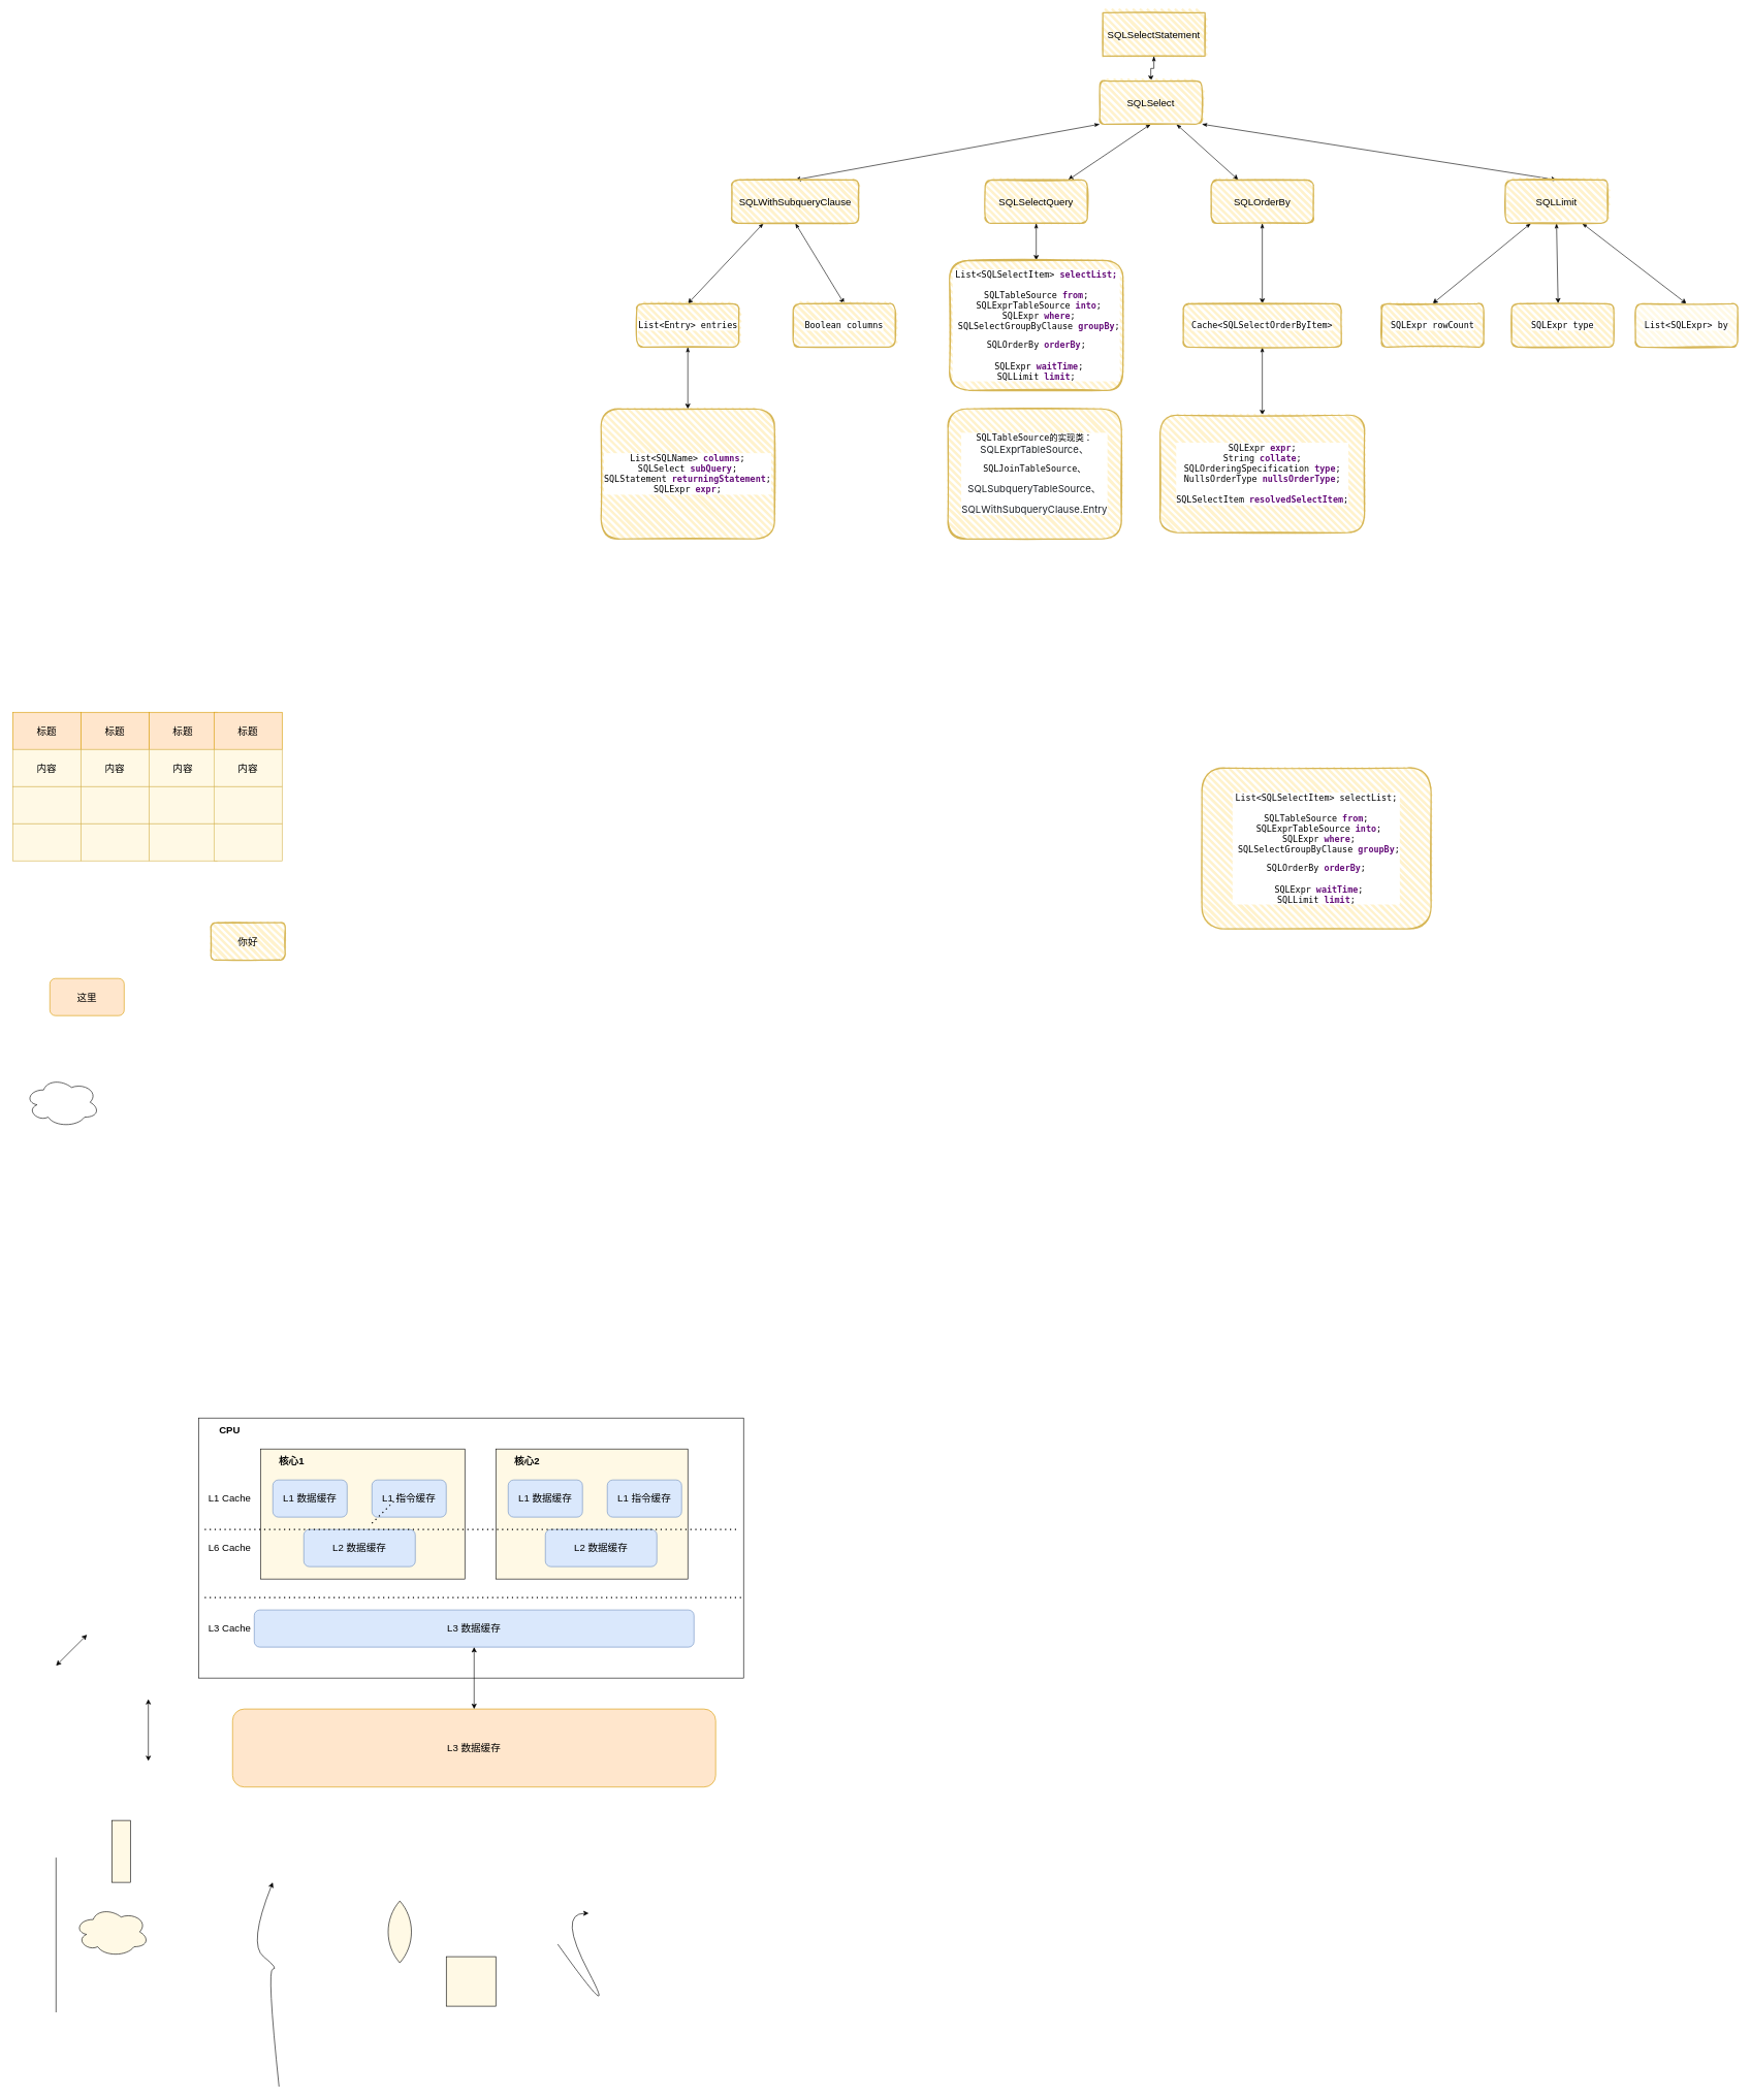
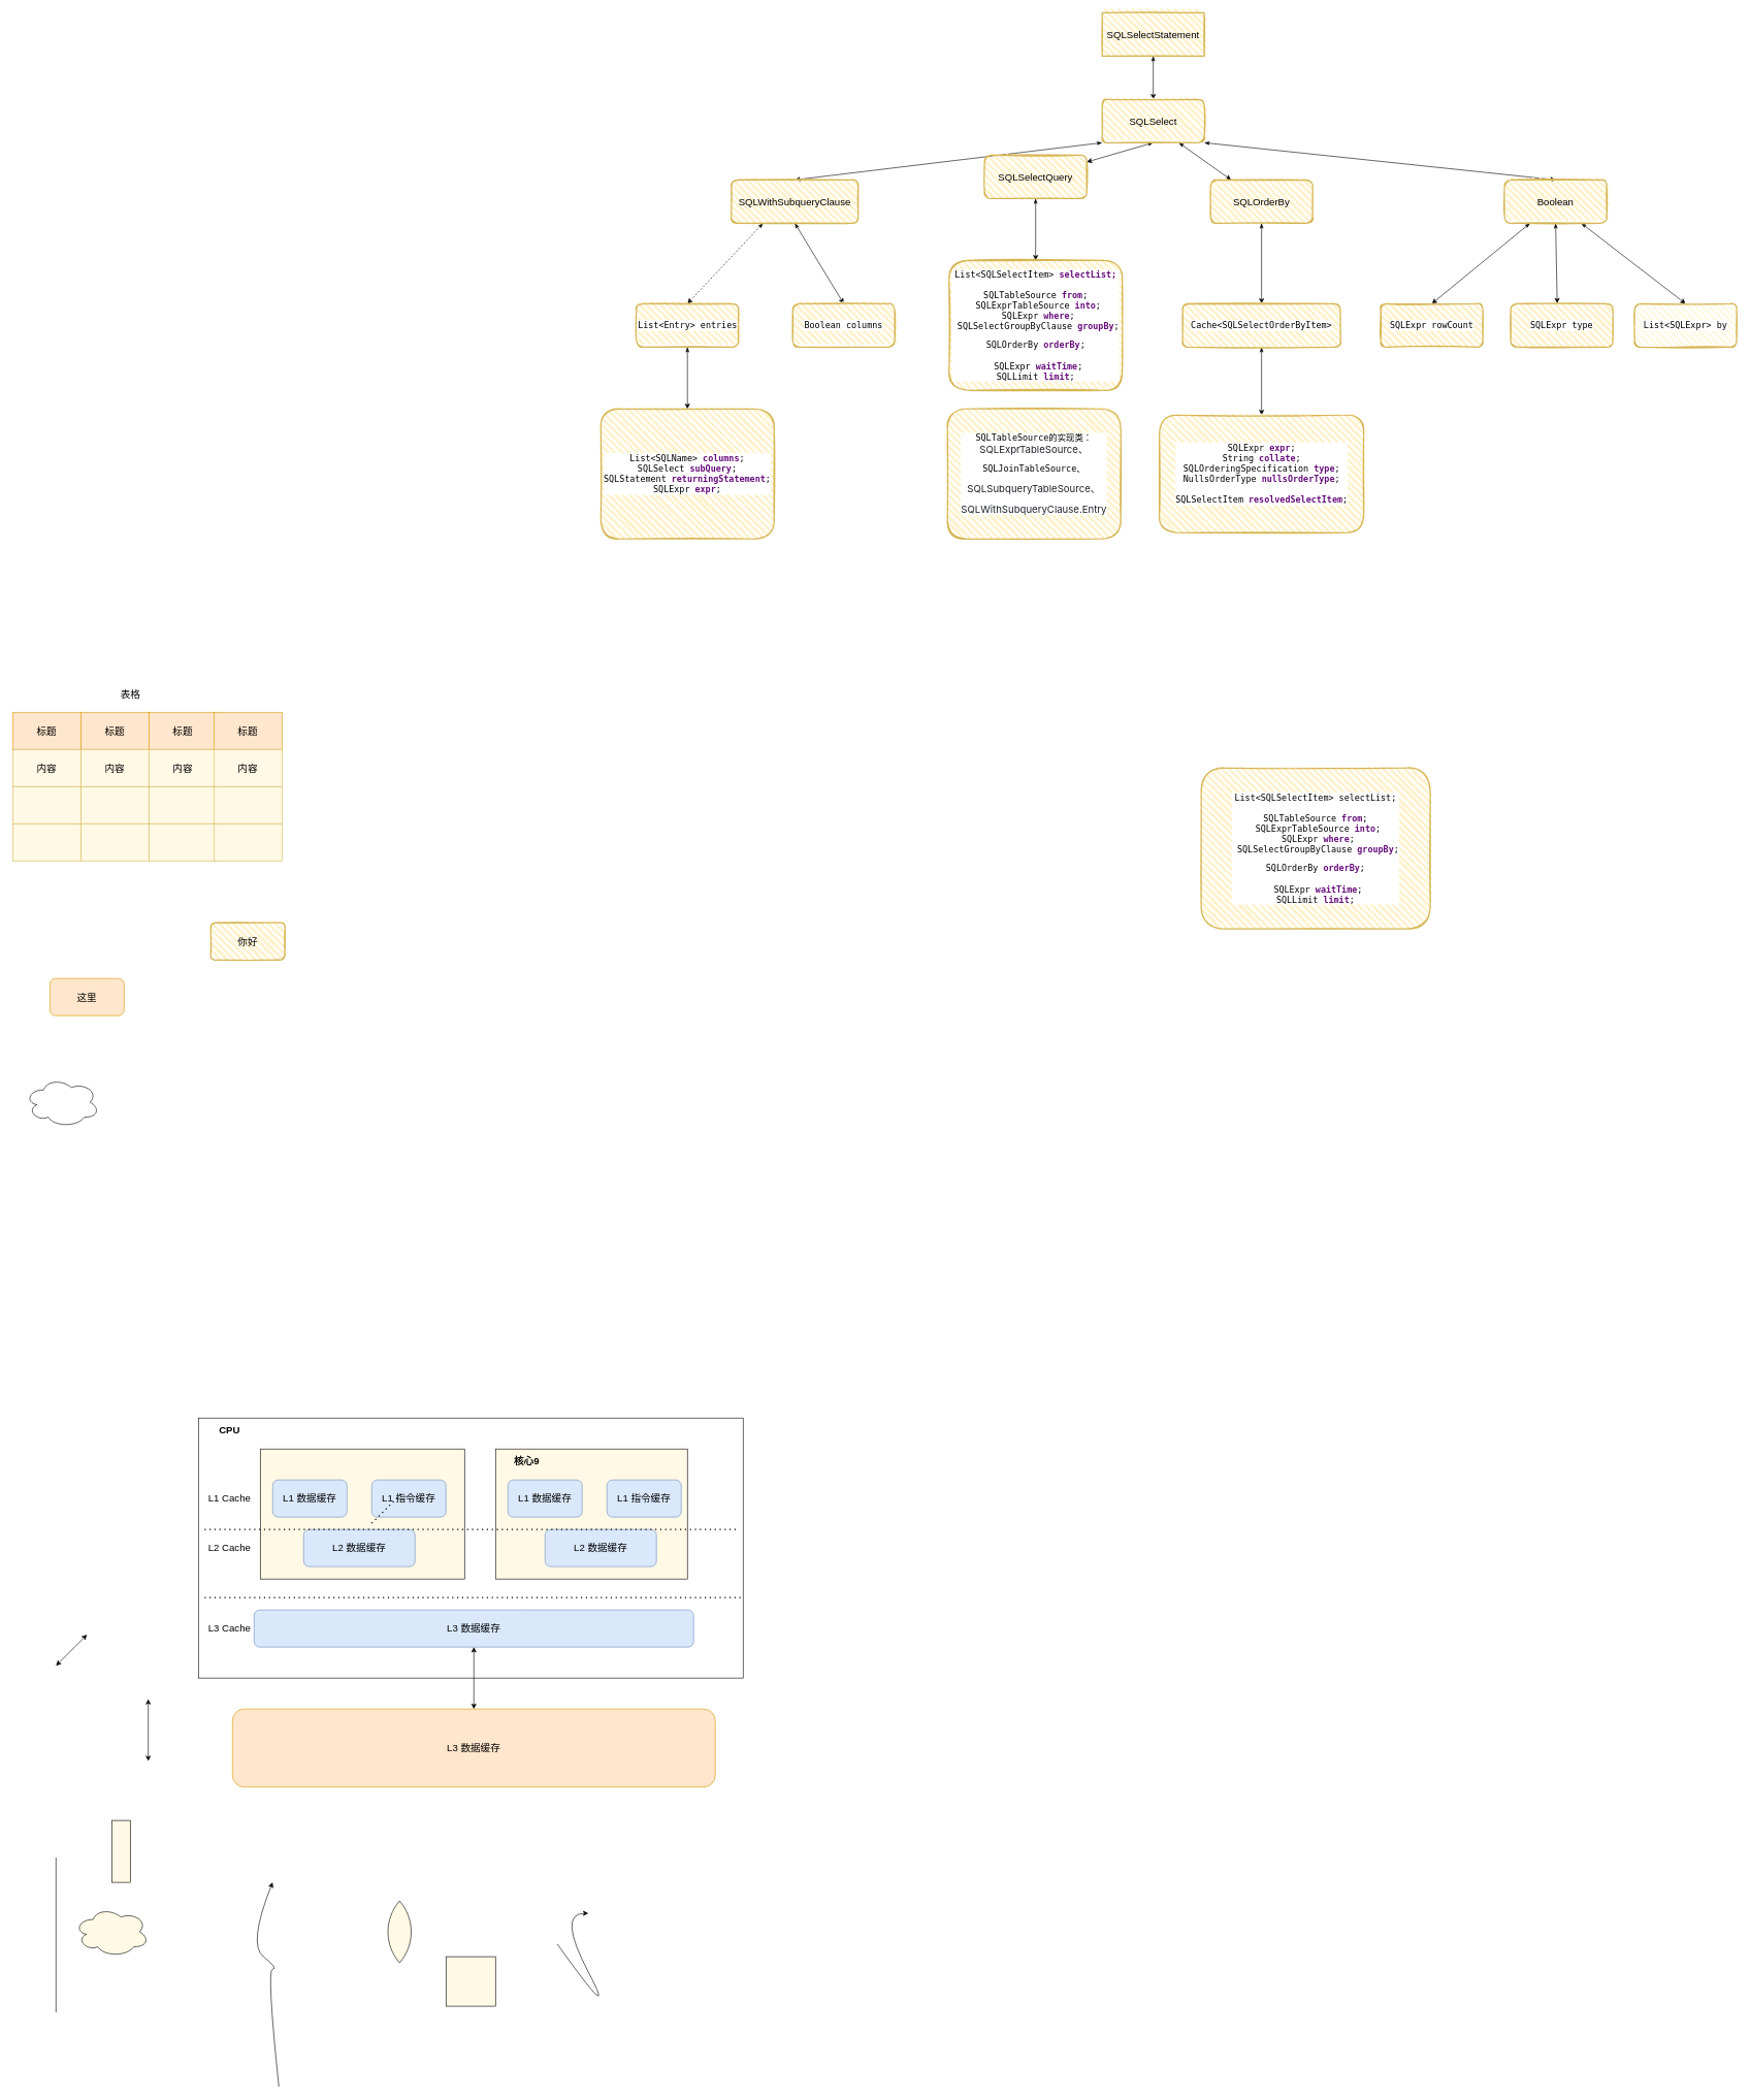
- <mxCell id="58" value="&lt;font style=&quot;font-size: 16px;&quot;&gt;SQLSelect&lt;/font&gt;" style="rounded=1;whiteSpace=wrap;html=1;strokeWidth=2;fillWeight=4;hachureGap=8;hachureAngle=45;fillColor=#fff2cc;sketch=1;strokeColor=#d6b656;fontSize=16;" vertex="1" parent="1"><mxGeometry x="1775" y="130" width="165" height="70" as="geometry" /></mxCell>
+ <mxCell id="58" value="&lt;font style=&quot;font-size: 16px;&quot;&gt;SQLSelect&lt;/font&gt;" style="rounded=1;whiteSpace=wrap;html=1;strokeWidth=2;fillWeight=4;hachureGap=8;hachureAngle=45;fillColor=#fff2cc;sketch=1;strokeColor=#d6b656;fontSize=16;" vertex="1" parent="1"><mxGeometry x="1780" y="160" width="165" height="70" as="geometry" /></mxCell>
- <mxCell id="63" value="&lt;font style=&quot;font-size: 16px;&quot;&gt;SQLSelectQuery&lt;/font&gt;" style="rounded=1;whiteSpace=wrap;html=1;strokeWidth=2;fillWeight=4;hachureGap=8;hachureAngle=45;fillColor=#fff2cc;sketch=1;strokeColor=#d6b656;fontSize=16;" vertex="1" parent="1"><mxGeometry x="1590" y="290" width="165" height="70" as="geometry" /></mxCell>
+ <mxCell id="63" value="&lt;font style=&quot;font-size: 16px;&quot;&gt;SQLSelectQuery&lt;/font&gt;" style="rounded=1;whiteSpace=wrap;html=1;strokeWidth=2;fillWeight=4;hachureGap=8;hachureAngle=45;fillColor=#fff2cc;sketch=1;strokeColor=#d6b656;fontSize=16;" vertex="1" parent="1"><mxGeometry x="1590" y="250" width="165" height="70" as="geometry" /></mxCell>
- <mxCell id="69" value="&lt;font style=&quot;font-size: 16px;&quot;&gt;SQLLimit&lt;/font&gt;" style="rounded=1;whiteSpace=wrap;html=1;strokeWidth=2;fillWeight=4;hachureGap=8;hachureAngle=45;fillColor=#fff2cc;sketch=1;strokeColor=#d6b656;fontSize=16;" vertex="1" parent="1"><mxGeometry x="2430" y="290" width="165" height="70" as="geometry" /></mxCell>
+ <mxCell id="69" value="&lt;font style=&quot;font-size: 16px;&quot;&gt;Boolean&lt;/font&gt;" style="rounded=1;whiteSpace=wrap;html=1;strokeWidth=2;fillWeight=4;hachureGap=8;hachureAngle=45;fillColor=#fff2cc;sketch=1;strokeColor=#d6b656;fontSize=16;" vertex="1" parent="1"><mxGeometry x="2430" y="290" width="165" height="70" as="geometry" /></mxCell>
- <mxCell id="59" style="rounded=0;orthogonalLoop=1;jettySize=auto;html=1;exitX=0.25;exitY=1;exitDx=0;exitDy=0;entryX=0.5;entryY=0;entryDx=0;entryDy=0;startArrow=classicThin;startFill=1;endFill=1;" edge="1" parent="1" source="61" target="77"><mxGeometry relative="1" as="geometry" /></mxCell>
+ <mxCell id="59" style="rounded=0;orthogonalLoop=1;jettySize=auto;html=1;exitX=0.25;exitY=1;exitDx=0;exitDy=0;entryX=0.5;entryY=0;entryDx=0;entryDy=0;startArrow=classicThin;startFill=1;endFill=1;dashed=1;" edge="1" parent="1" source="61" target="77"><mxGeometry relative="1" as="geometry" /></mxCell>
+ <mxCell id="22" value="表格" style="text;html=1;align=center;verticalAlign=middle;resizable=0;points=[];autosize=1;strokeColor=none;fillColor=none;fontSize=16;" parent="1" vertex="1"><mxGeometry x="180" y="1105" width="60" height="30" as="geometry" /></mxCell>
- <mxCell id="35" value="核心1" style="text;strokeColor=none;fillColor=none;html=1;fontSize=16;fontStyle=1;verticalAlign=middle;align=center;" parent="1" vertex="1"><mxGeometry x="420" y="2340" width="100" height="40" as="geometry" /></mxCell>
- <mxCell id="36" value="核心2" style="text;strokeColor=none;fillColor=none;html=1;fontSize=16;fontStyle=1;verticalAlign=middle;align=center;" parent="1" vertex="1"><mxGeometry x="800" y="2340" width="100" height="40" as="geometry" /></mxCell>
+ <mxCell id="36" value="核心9" style="text;strokeColor=none;fillColor=none;html=1;fontSize=16;fontStyle=1;verticalAlign=middle;align=center;" parent="1" vertex="1"><mxGeometry x="800" y="2340" width="100" height="40" as="geometry" /></mxCell>
- <mxCell id="38" value="L6 Cache" style="text;strokeColor=none;fillColor=none;html=1;fontSize=16;fontStyle=0;verticalAlign=middle;align=center;" parent="1" vertex="1"><mxGeometry x="320" y="2480" width="100" height="40" as="geometry" /></mxCell>
+ <mxCell id="38" value="L2 Cache" style="text;strokeColor=none;fillColor=none;html=1;fontSize=16;fontStyle=0;verticalAlign=middle;align=center;" parent="1" vertex="1"><mxGeometry x="320" y="2480" width="100" height="40" as="geometry" /></mxCell>
